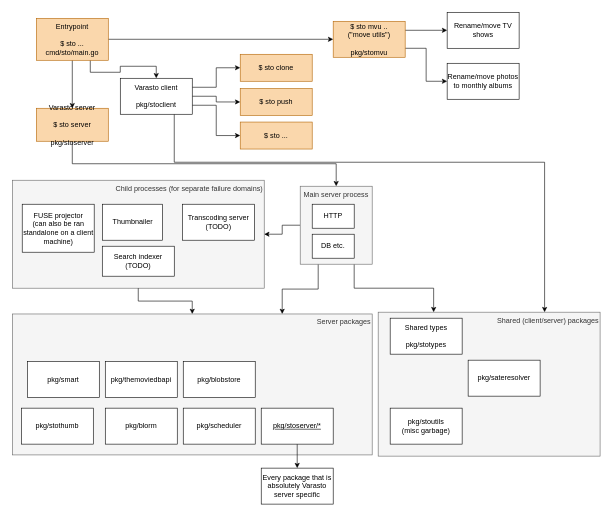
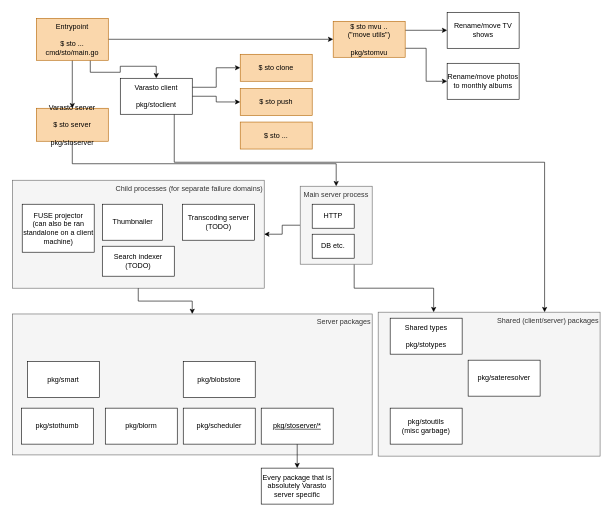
- <mxCell id="13" style="edgeStyle=orthogonalEdgeStyle;rounded=0;orthogonalLoop=1;jettySize=auto;html=1;exitX=1;exitY=0.75;exitDx=0;exitDy=0;entryX=0;entryY=0.5;entryDx=0;entryDy=0;" edge="1" parent="1" source="15" target="42"><mxGeometry relative="1" as="geometry" /></mxCell>
- <mxCell id="25" style="edgeStyle=orthogonalEdgeStyle;rounded=0;orthogonalLoop=1;jettySize=auto;html=1;exitX=0.25;exitY=1;exitDx=0;exitDy=0;entryX=0.75;entryY=0;entryDx=0;entryDy=0;" edge="1" parent="1" source="27" target="3"><mxGeometry relative="1" as="geometry" /></mxCell>
- <mxCell id="22" value="pkg/themoviedbapi" style="rounded=0;whiteSpace=wrap;html=1;" vertex="1" parent="1"><mxGeometry x="175" y="602.5" width="120" height="60" as="geometry" /></mxCell>
